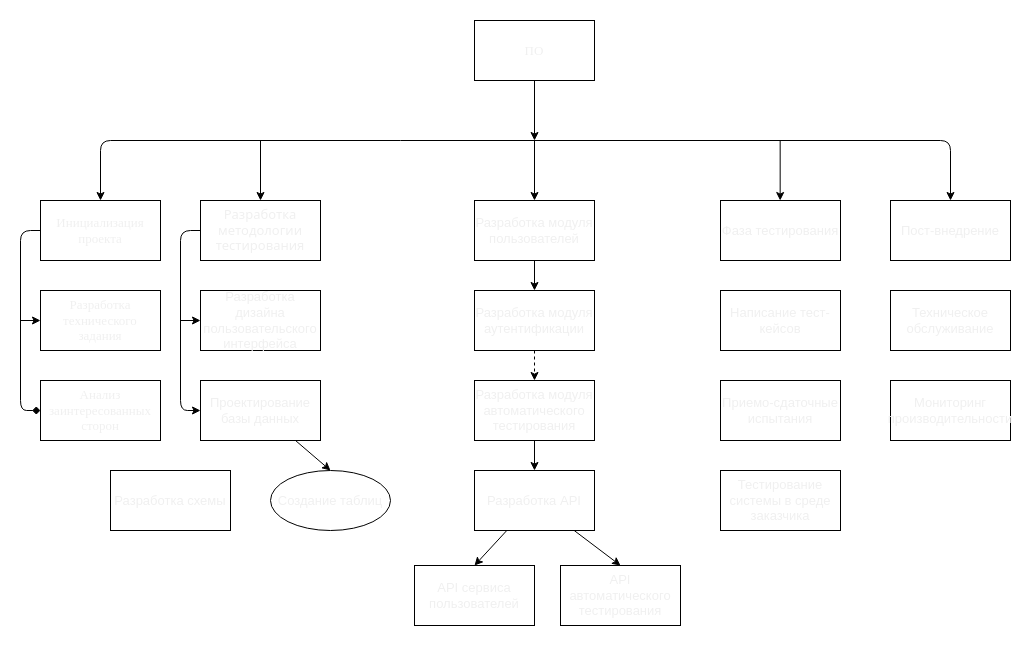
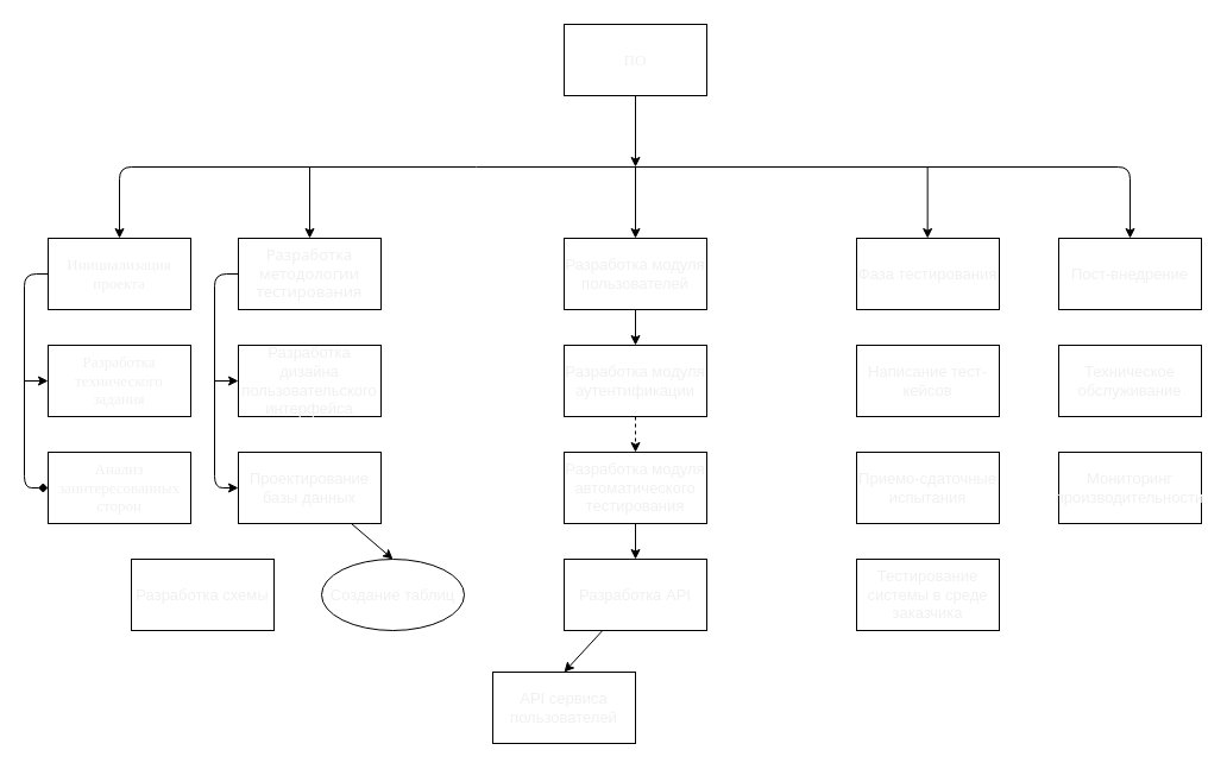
- <mxCell id="24" style="edgeStyle=none;html=1;entryX=0.5;entryY=0;entryDx=0;entryDy=0;fontFamily=Times New Roman;fontColor=#F0F0F0;fontSize=13;align=center;" edge="1" parent="1" source="25" target="27"><mxGeometry relative="1" as="geometry" /></mxCell>
- <mxCell id="27" value="&lt;span style=&quot;font-size: 13px; font-family: Calibri, sans-serif;&quot;&gt;API автоматического тестирования&lt;/span&gt;&lt;span style=&quot;font-size: 13px;&quot;&gt;&lt;/span&gt;" style="rounded=0;whiteSpace=wrap;html=1;fontFamily=Times New Roman;fontColor=#F0F0F0;fontSize=13;align=center;" vertex="1" parent="1"><mxGeometry x="560" y="565" width="120" height="60" as="geometry" /></mxCell>
